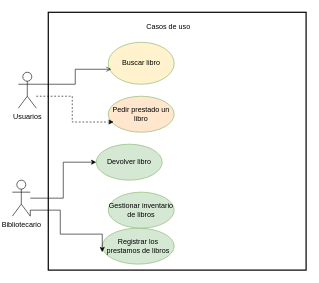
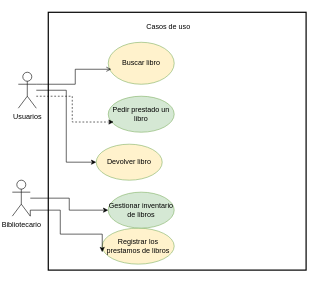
+ <mxCell id="5" style="edgeStyle=orthogonalEdgeStyle;rounded=0;orthogonalLoop=1;jettySize=auto;html=1;entryX=0;entryY=0.5;entryDx=0;entryDy=0;" edge="1" parent="1" source="6" target="9"><mxGeometry relative="1" as="geometry"><Array as="points"><mxPoint x="110" y="150" /><mxPoint x="110" y="270" /></Array></mxGeometry></mxCell>
- <mxCell id="10" value="Pedir prestado un libro" style="ellipse;whiteSpace=wrap;html=1;fillColor=#ffe6cc;strokeColor=#82b366;" vertex="1" parent="1"><mxGeometry x="180" y="160" width="110" height="60" as="geometry" /></mxCell>
+ <mxCell id="10" value="Pedir prestado un libro" style="ellipse;whiteSpace=wrap;html=1;fillColor=#d5e8d4;strokeColor=#82b366;" vertex="1" parent="1"><mxGeometry x="180" y="160" width="110" height="60" as="geometry" /></mxCell>
- <mxCell id="9" value="Devolver libro" style="ellipse;whiteSpace=wrap;html=1;fillColor=#d5e8d4;strokeColor=#82b366;" vertex="1" parent="1"><mxGeometry x="160" y="240" width="110" height="60" as="geometry" /></mxCell>
+ <mxCell id="9" value="Devolver libro" style="ellipse;whiteSpace=wrap;html=1;fillColor=#fff2cc;strokeColor=#82b366;" vertex="1" parent="1"><mxGeometry x="160" y="240" width="110" height="60" as="geometry" /></mxCell>
- <mxCell id="3" style="edgeStyle=orthogonalEdgeStyle;rounded=0;orthogonalLoop=1;jettySize=auto;html=1;" edge="1" parent="1" source="4" target="9"><mxGeometry relative="1" as="geometry" /></mxCell>
+ <mxCell id="3" style="edgeStyle=orthogonalEdgeStyle;rounded=0;orthogonalLoop=1;jettySize=auto;html=1;" edge="1" parent="1" source="4" target="8"><mxGeometry relative="1" as="geometry" /></mxCell>
- <mxCell id="7" value="Registrar los prestamos de libros" style="ellipse;whiteSpace=wrap;html=1;fillColor=#d5e8d4;strokeColor=#82b366;" vertex="1" parent="1"><mxGeometry x="170" y="380" width="120" height="60" as="geometry" /></mxCell>
+ <mxCell id="7" value="Registrar los prestamos de libros" style="ellipse;whiteSpace=wrap;html=1;fillColor=#fff2cc;strokeColor=#82b366;" vertex="1" parent="1"><mxGeometry x="170" y="380" width="120" height="60" as="geometry" /></mxCell>
